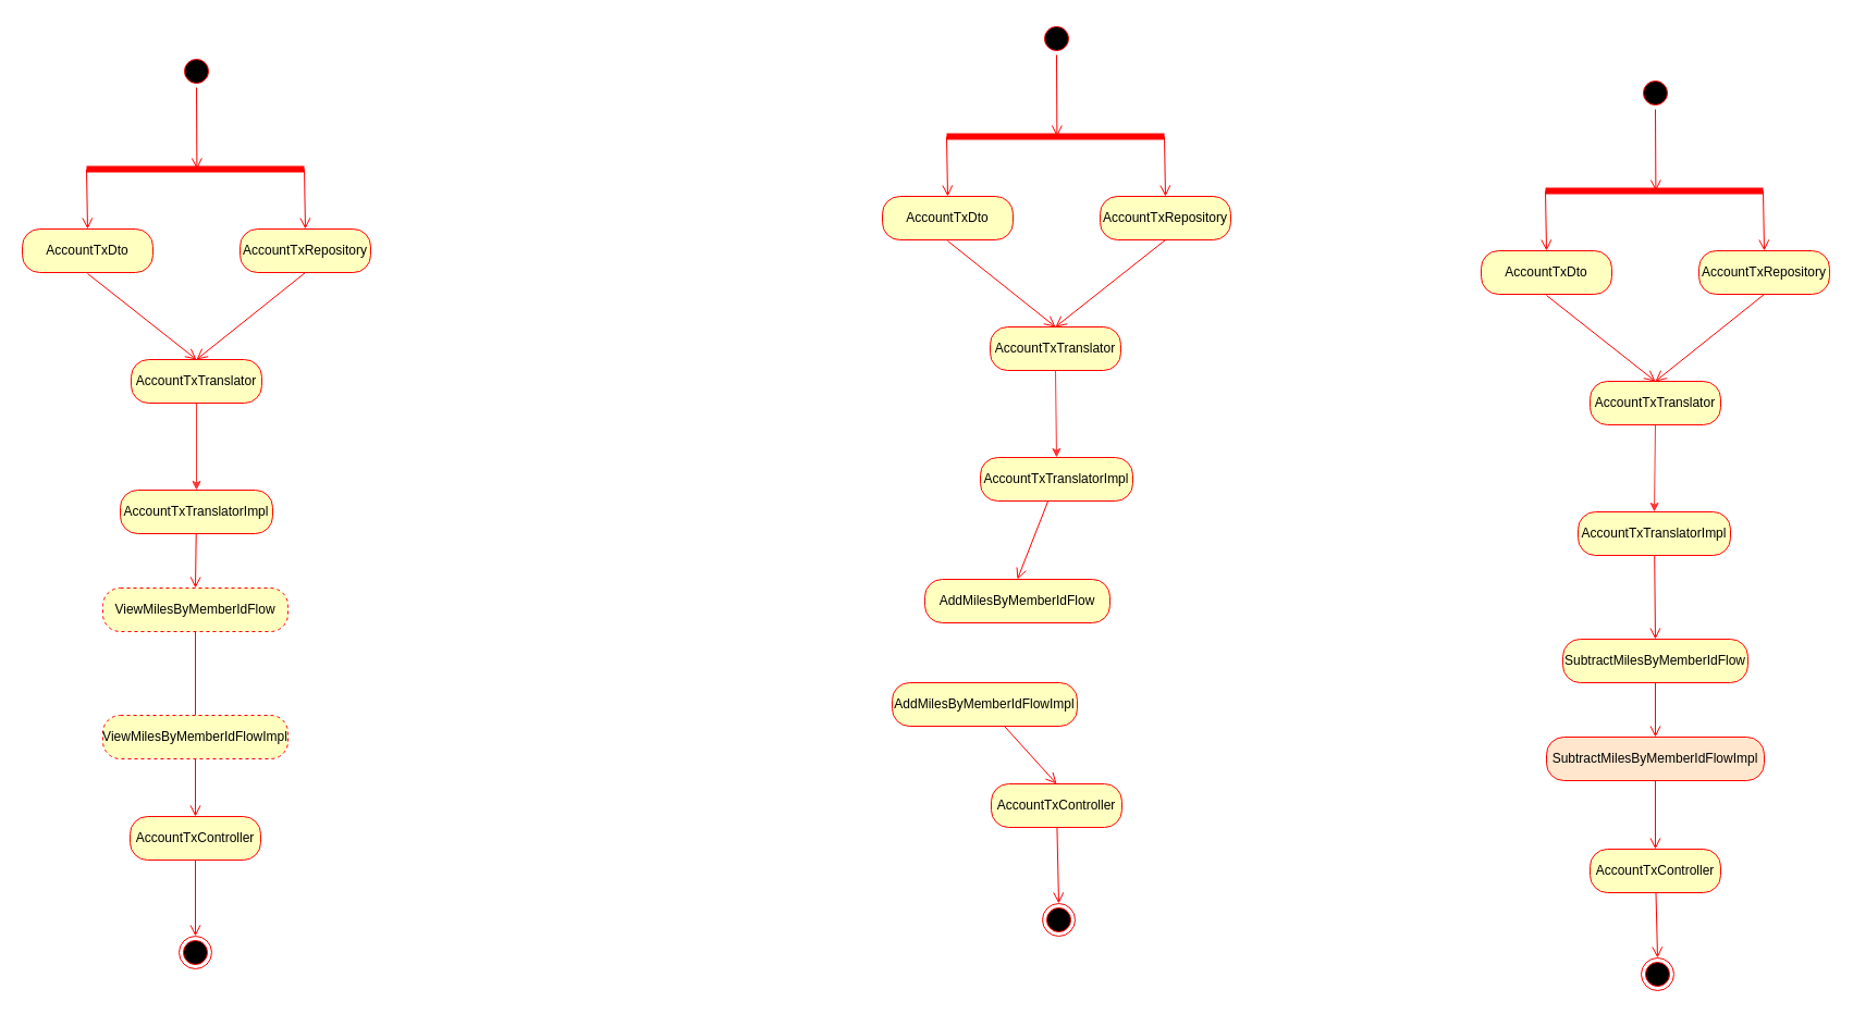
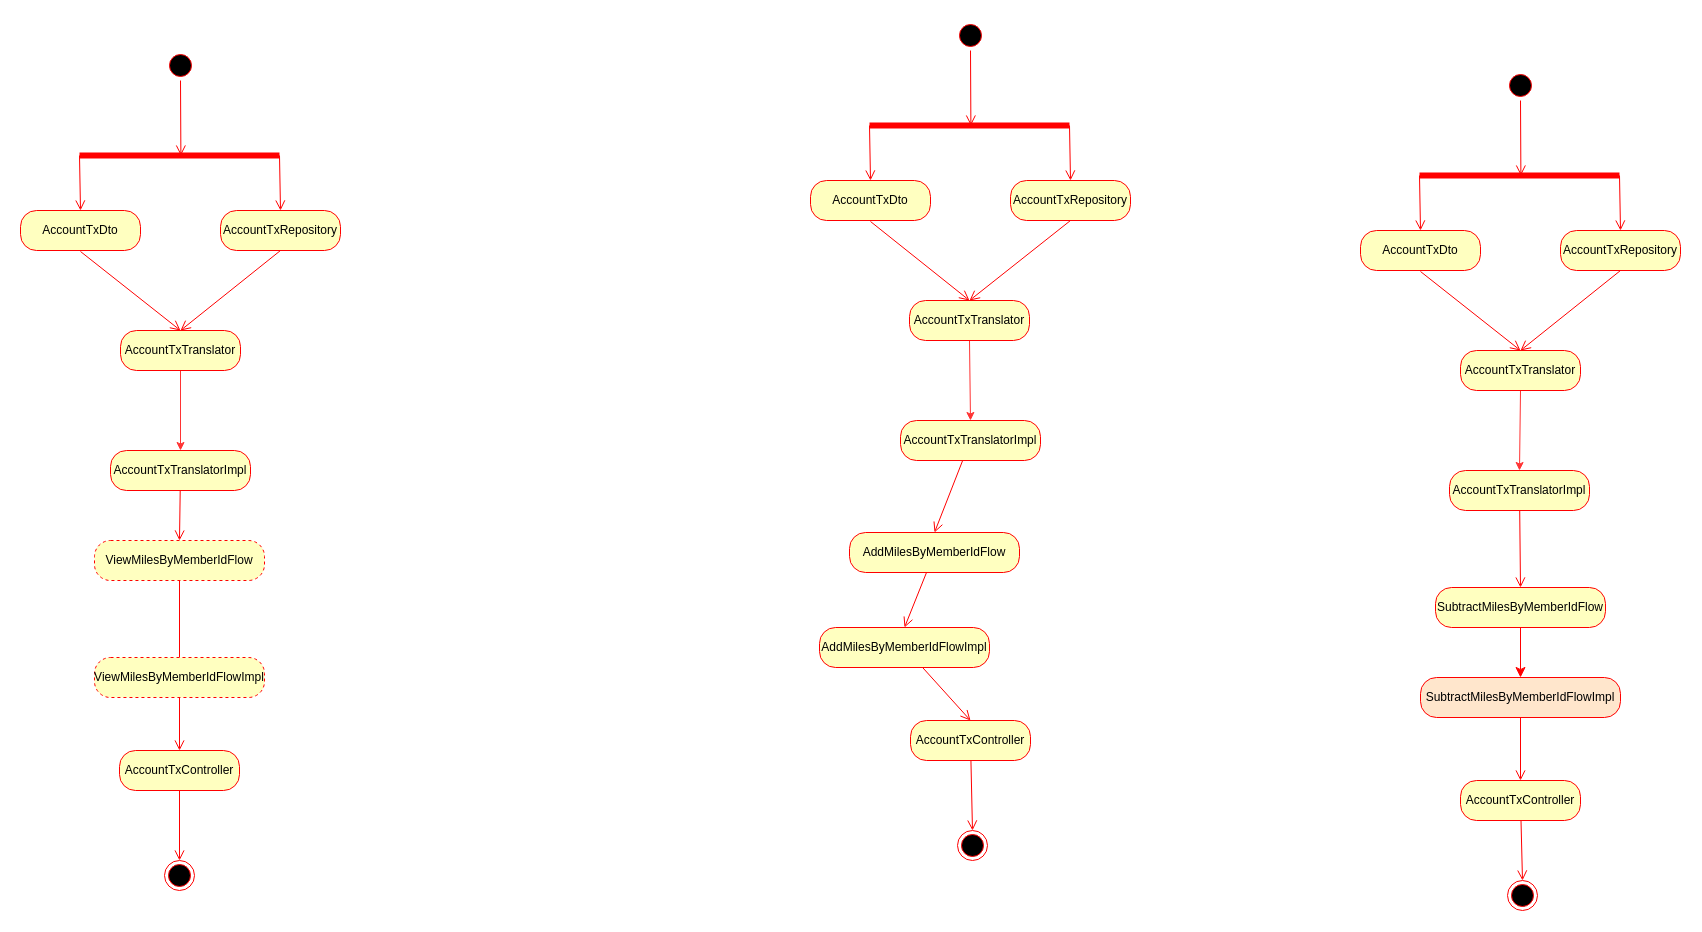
+ <mxCell id="13" value="" style="html=1;verticalAlign=bottom;endArrow=open;endSize=8;strokeColor=#ff0000;rounded=0;entryX=0.5;entryY=0;entryDx=0;entryDy=0;" edge="1" source="12" target="14" parent="1"><mxGeometry relative="1" as="geometry"><mxPoint x="970" y="622" as="targetPoint" /></mxGeometry></mxCell>
- <mxCell id="53" value="" style="html=1;verticalAlign=bottom;endArrow=open;endSize=8;strokeColor=#ff0000;rounded=0;entryX=0.5;entryY=0;entryDx=0;entryDy=0;" edge="1" source="52" target="54" parent="1"><mxGeometry relative="1" as="geometry"><mxPoint x="1520" y="672" as="targetPoint" /></mxGeometry></mxCell>
+ <mxCell id="53" value="" style="html=1;verticalAlign=bottom;endArrow=classic;endSize=8;strokeColor=#ff0000;rounded=0;entryX=0.5;entryY=0;entryDx=0;entryDy=0;" edge="1" source="52" target="54" parent="1"><mxGeometry relative="1" as="geometry"><mxPoint x="1520" y="672" as="targetPoint" /></mxGeometry></mxCell>
